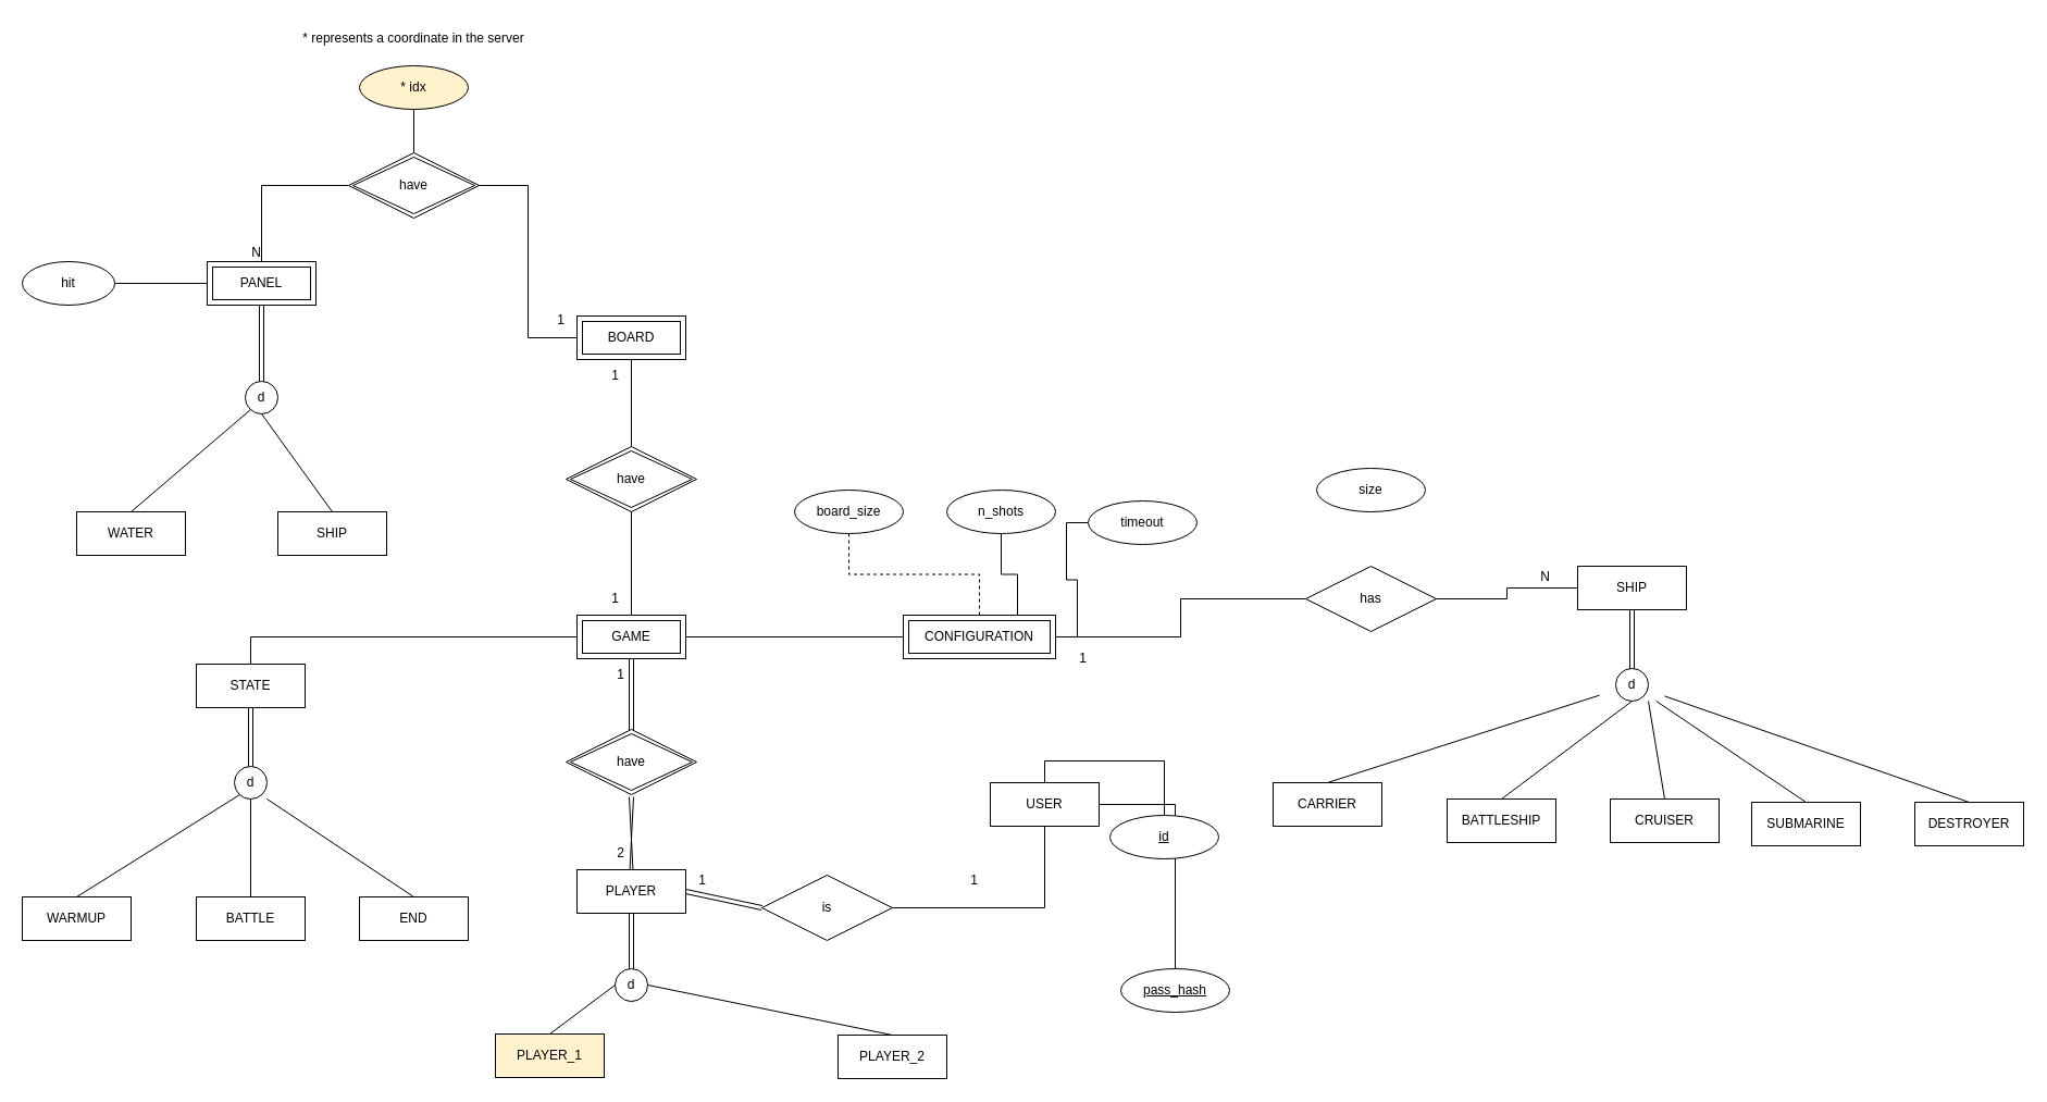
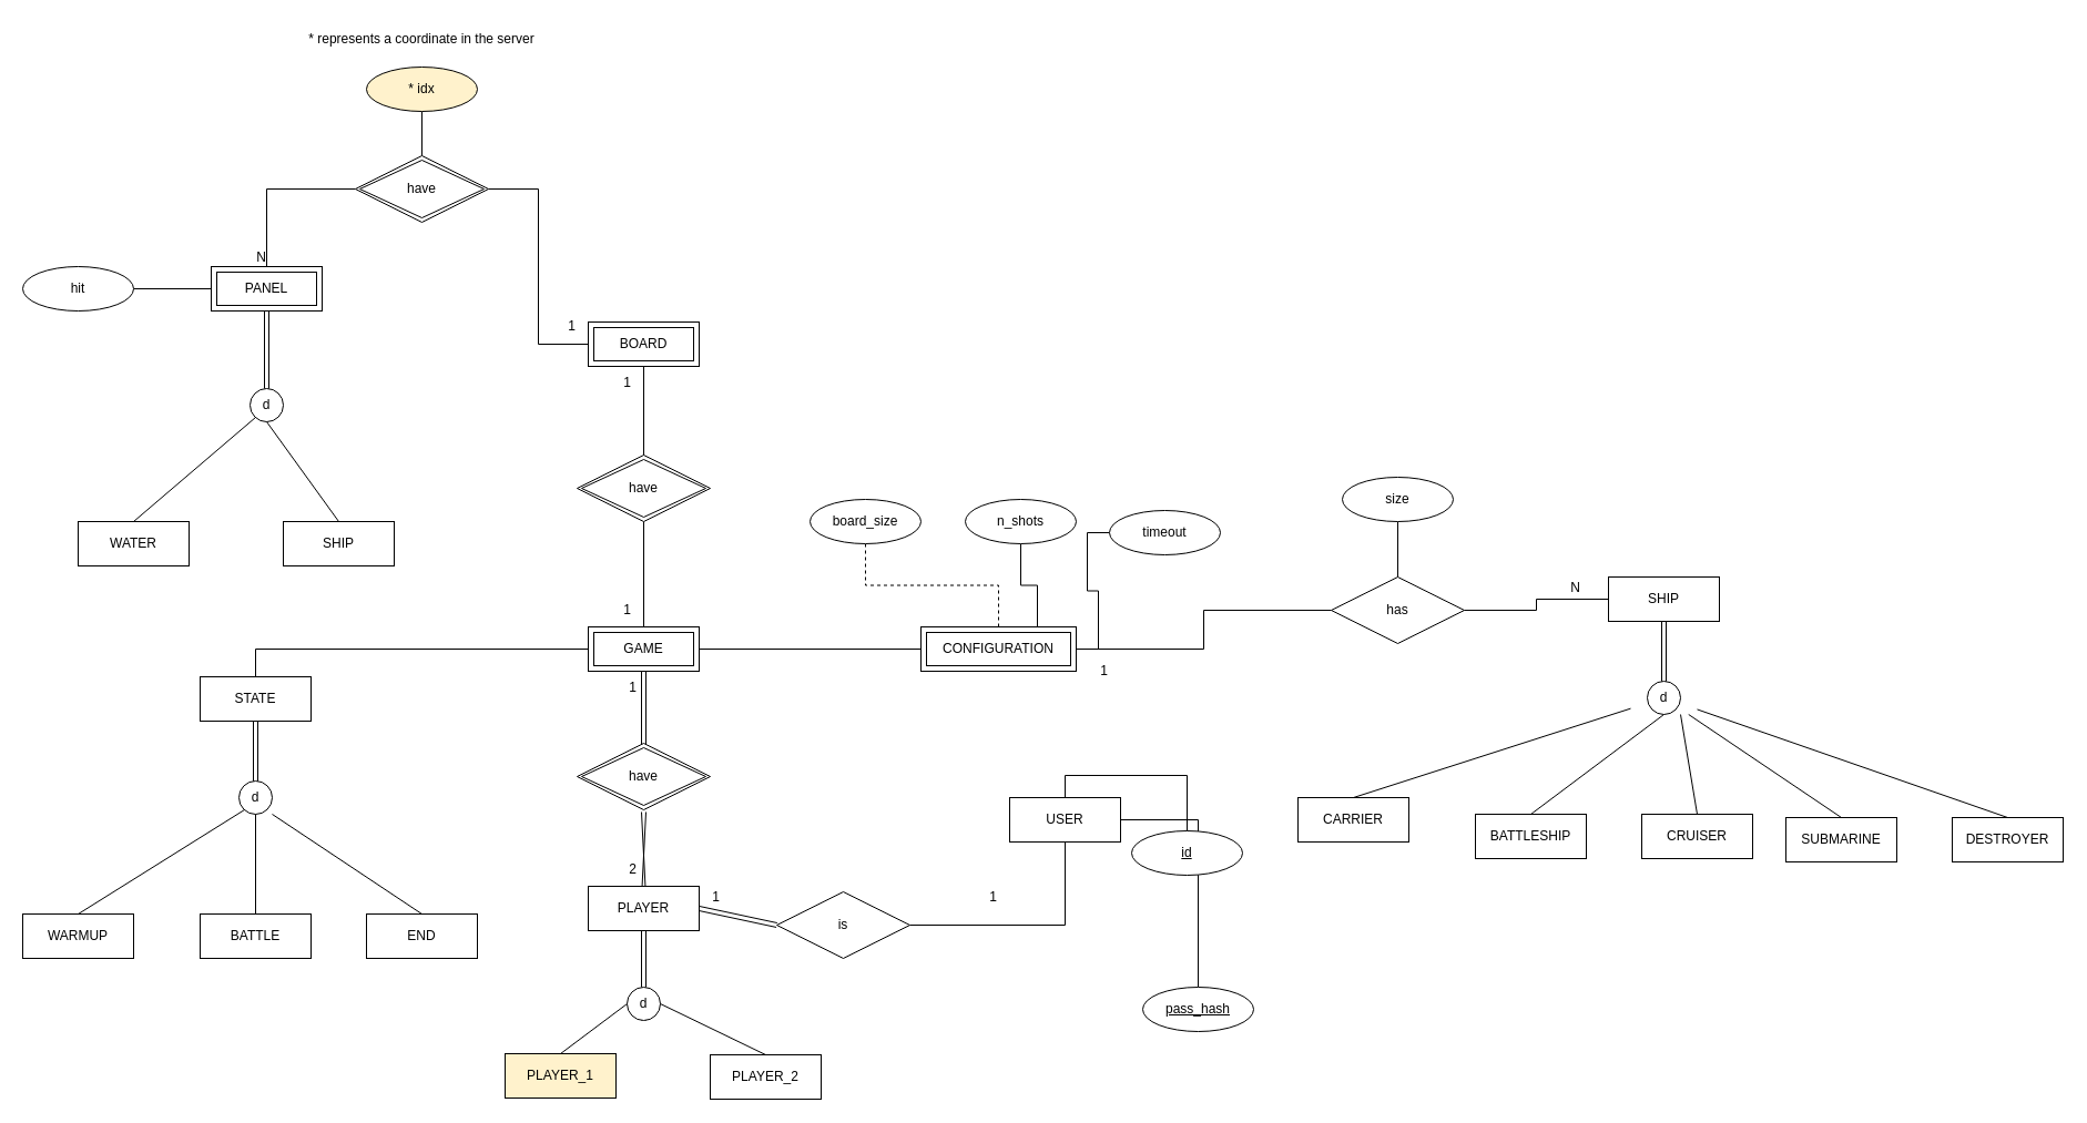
- <mxCell id="89" value="hit" style="ellipse;whiteSpace=wrap;html=1;align=center;" vertex="1" parent="1"><mxGeometry x="20" y="240" width="85" height="40" as="geometry" /></mxCell>
+ <mxCell id="89" value="hit" style="ellipse;whiteSpace=wrap;html=1;align=center;" vertex="1" parent="1"><mxGeometry x="20" y="240" width="100" height="40" as="geometry" /></mxCell>
+ <mxCell id="66" style="edgeStyle=orthogonalEdgeStyle;rounded=0;orthogonalLoop=1;jettySize=auto;html=1;endArrow=none;endFill=0;" parent="1" source="67" target="63" edge="1"><mxGeometry relative="1" as="geometry" /></mxCell>
- <mxCell id="9" value="PLAYER_2" style="whiteSpace=wrap;html=1;align=center;" parent="1" vertex="1"><mxGeometry x="770" y="951" width="100" height="40" as="geometry" /></mxCell>
+ <mxCell id="9" value="PLAYER_2" style="whiteSpace=wrap;html=1;align=center;" parent="1" vertex="1"><mxGeometry x="640" y="951" width="100" height="40" as="geometry" /></mxCell>
